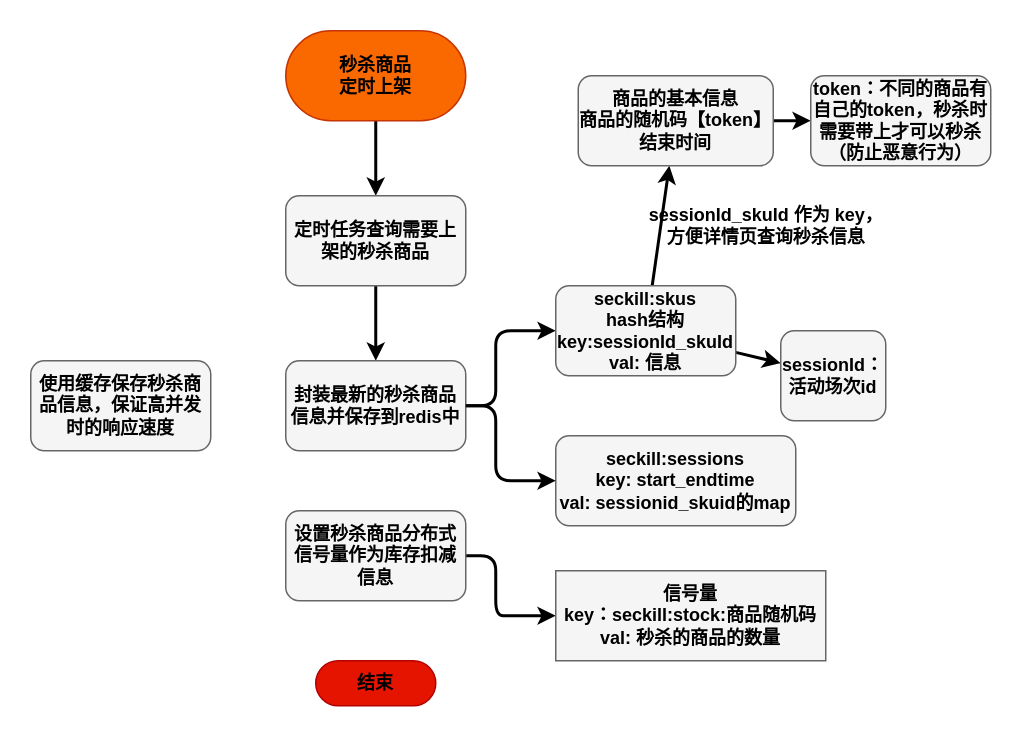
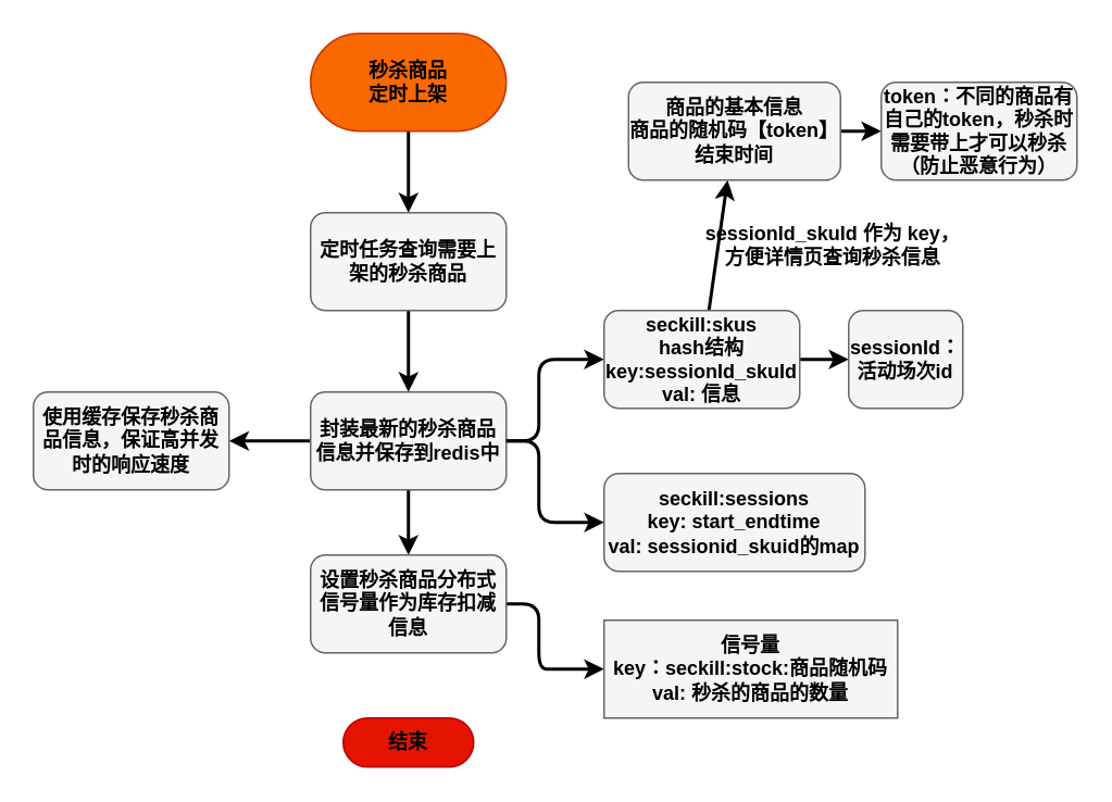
- <mxCell id="24" value="sessionId：活动场次id" style="whiteSpace=wrap;html=1;fillColor=#f5f5f5;strokeColor=#666666;fontColor=#000000;rounded=1;fontStyle=1;" vertex="1" parent="1"><mxGeometry x="520" y="220" width="70" height="60" as="geometry" /></mxCell>
+ <mxCell id="24" value="sessionId：活动场次id" style="whiteSpace=wrap;html=1;fillColor=#f5f5f5;strokeColor=#666666;fontColor=#000000;rounded=1;fontStyle=1;" vertex="1" parent="1"><mxGeometry x="520" y="190" width="70" height="60" as="geometry" /></mxCell>
+ <mxCell id="6" value="" style="edgeStyle=none;html=1;strokeWidth=2;strokeColor=#000000;" edge="1" parent="1" source="9" target="10"><mxGeometry relative="1" as="geometry" /></mxCell>
+ <mxCell id="7" value="" style="edgeStyle=none;html=1;strokeWidth=2;strokeColor=#000000;" edge="1" parent="1" source="9" target="12"><mxGeometry relative="1" as="geometry" /></mxCell>
